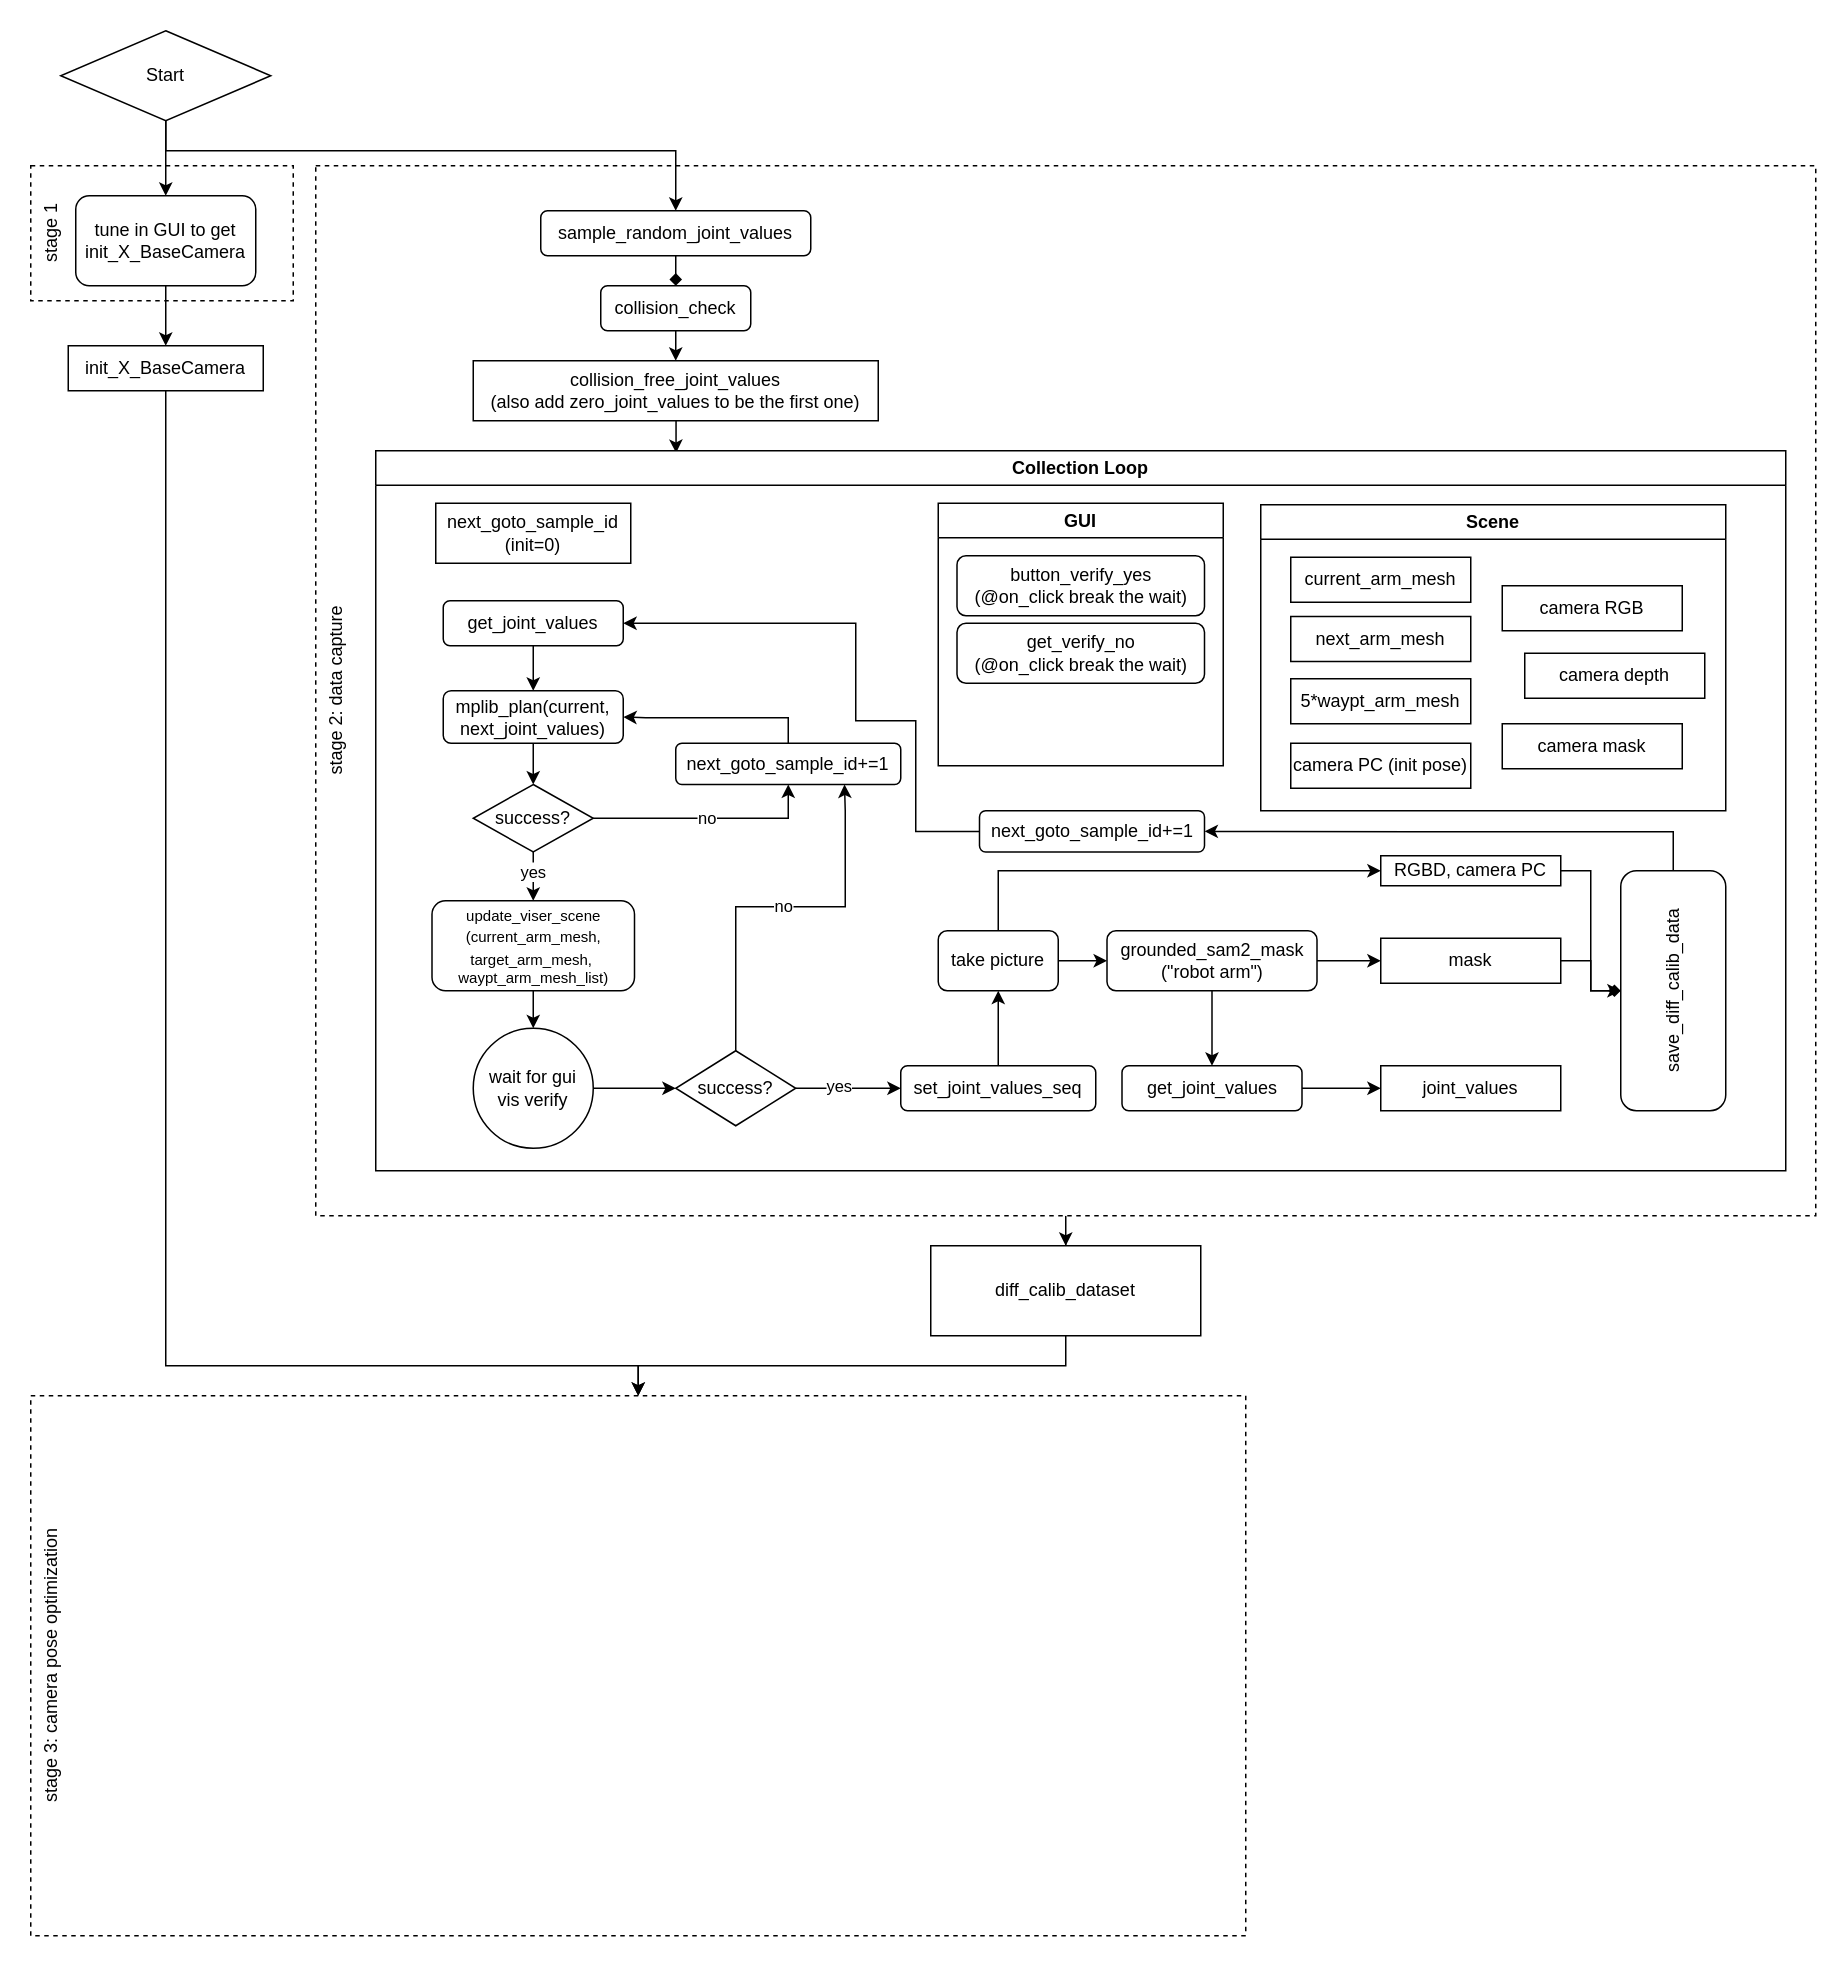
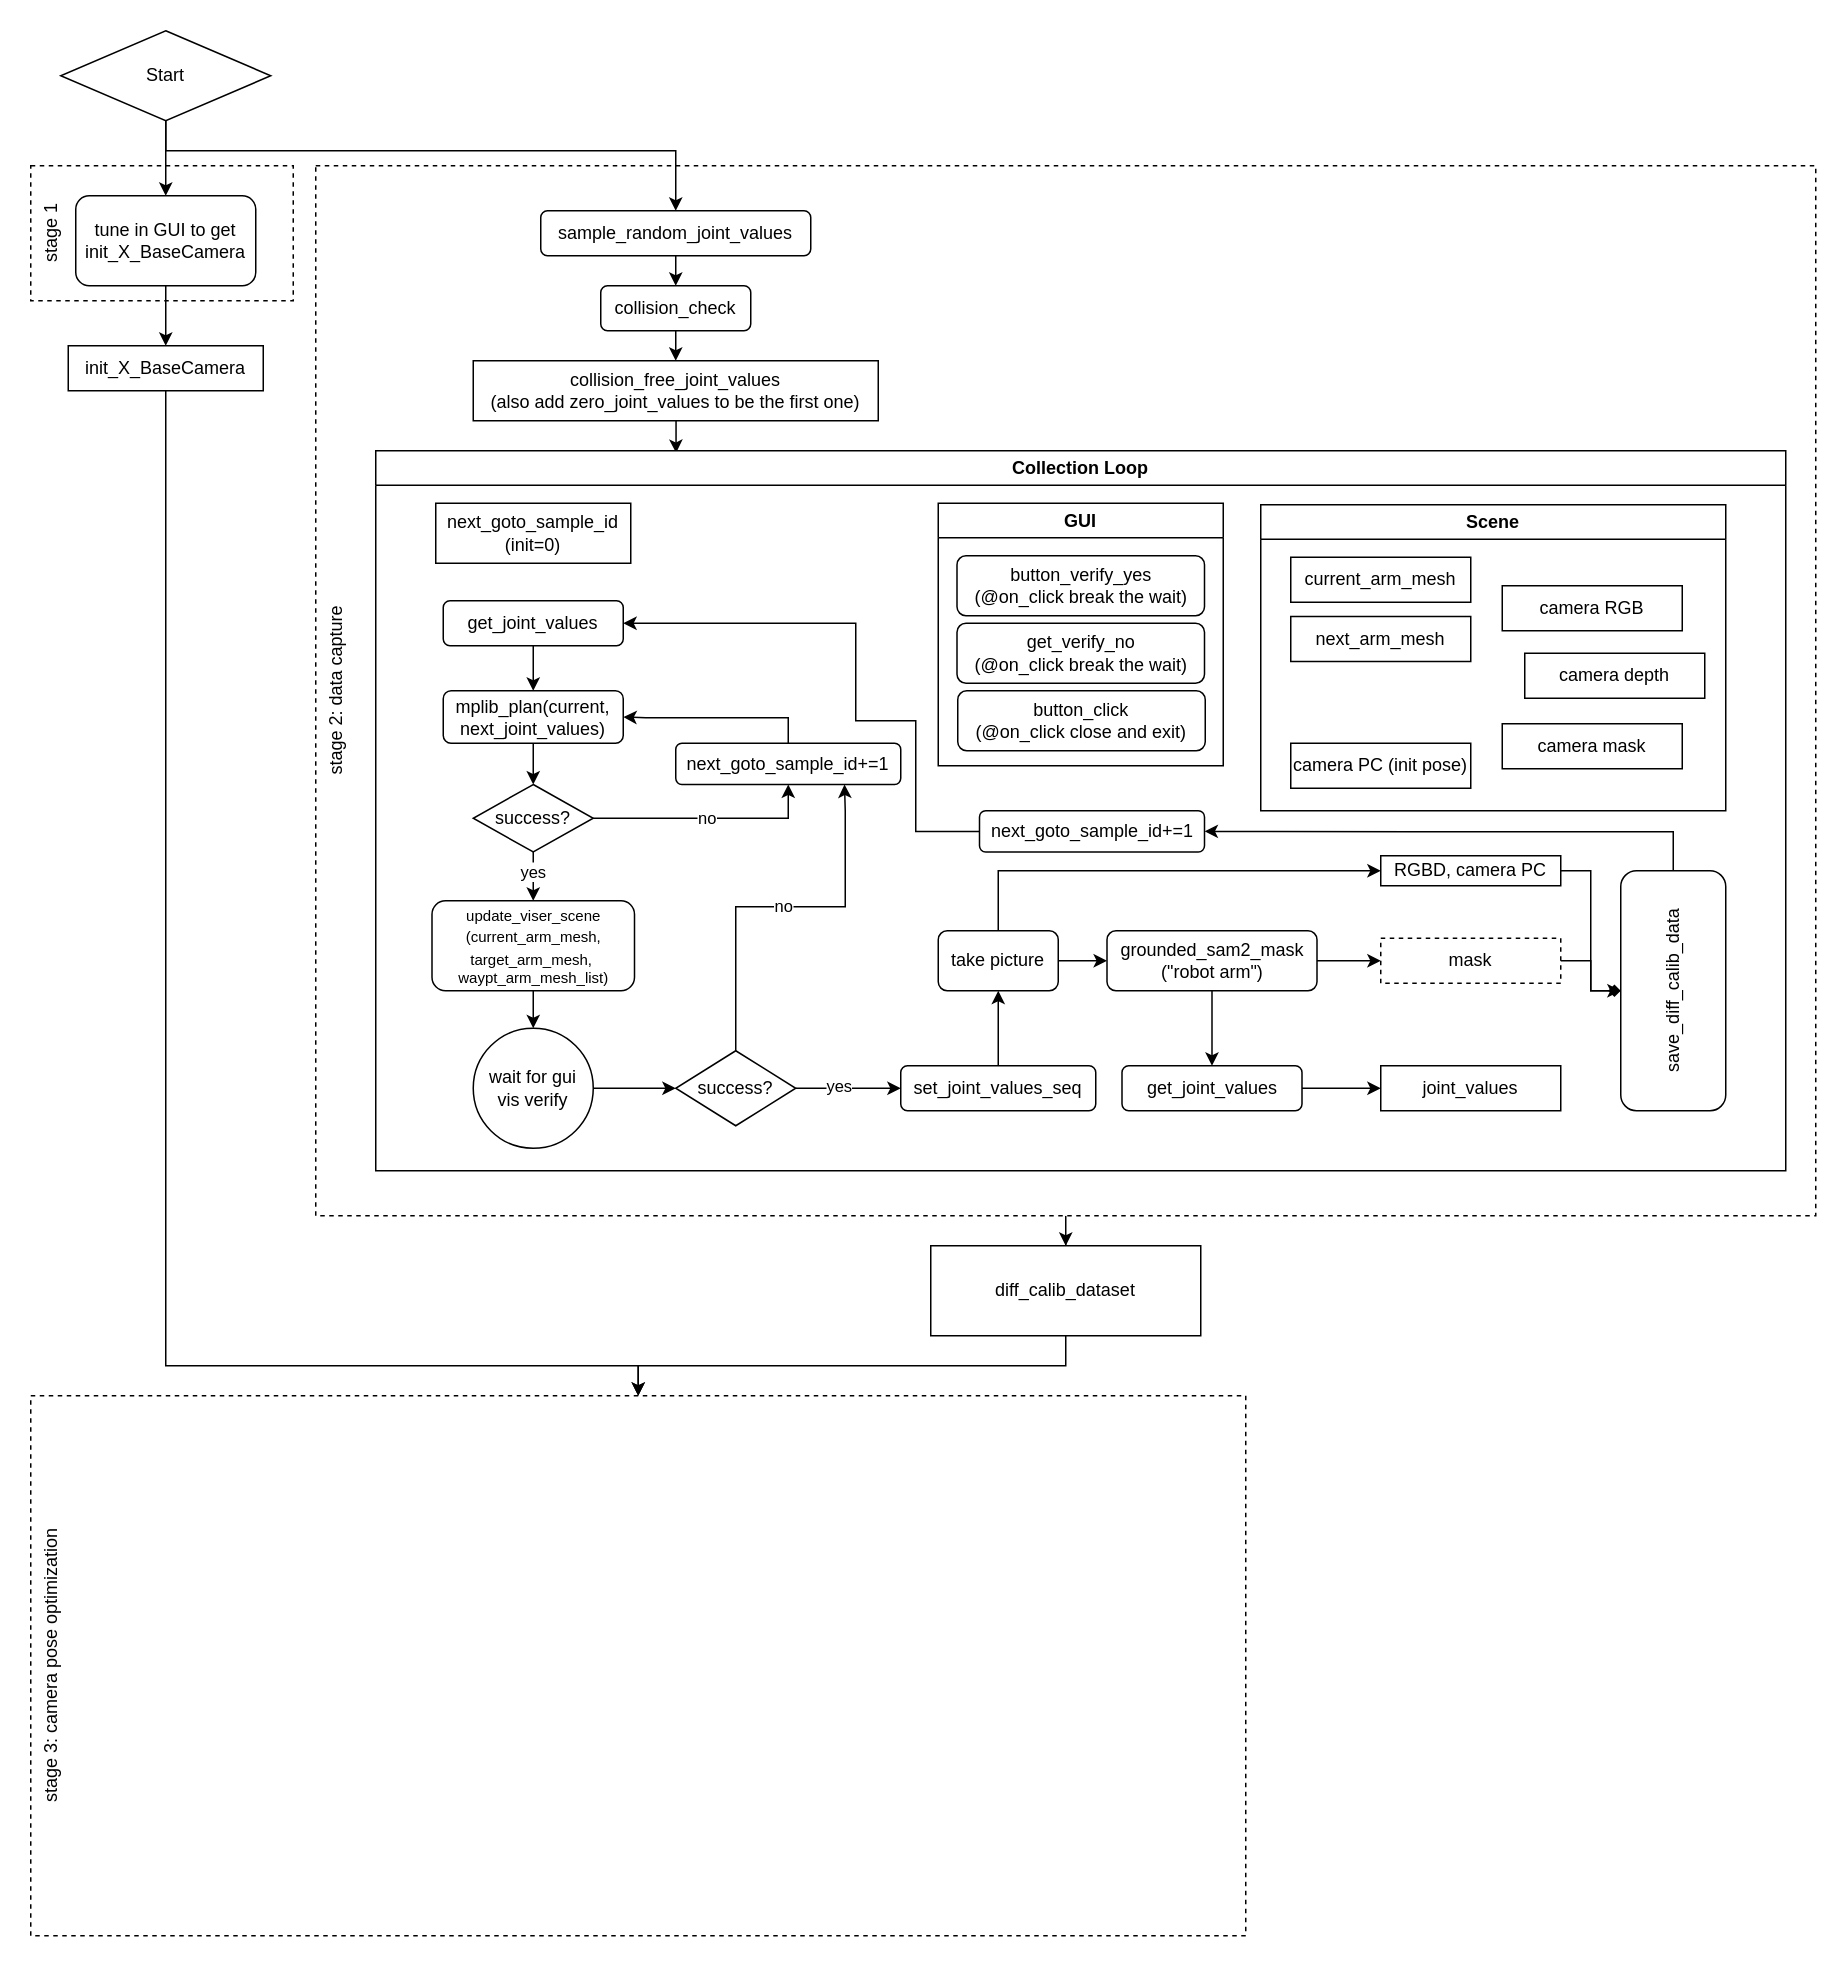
- <mxCell id="18" value="" style="endArrow=diamond;html=1;rounded=0;exitX=0.5;exitY=1;exitDx=0;exitDy=0;entryX=0.5;entryY=0;entryDx=0;entryDy=0;" parent="1" source="14" target="15" edge="1"><mxGeometry width="50" height="50" relative="1" as="geometry"><mxPoint x="454.76" y="170" as="sourcePoint" /><mxPoint x="454.76" y="210" as="targetPoint" /></mxGeometry></mxCell>
+ <mxCell id="18" value="" style="endArrow=classic;html=1;rounded=0;exitX=0.5;exitY=1;exitDx=0;exitDy=0;entryX=0.5;entryY=0;entryDx=0;entryDy=0;" parent="1" source="14" target="15" edge="1"><mxGeometry width="50" height="50" relative="1" as="geometry"><mxPoint x="454.76" y="170" as="sourcePoint" /><mxPoint x="454.76" y="210" as="targetPoint" /></mxGeometry></mxCell>
- <mxCell id="41" value="5*waypt_arm_mesh" style="rounded=0;whiteSpace=wrap;html=1;" parent="1" vertex="1"><mxGeometry x="860" y="452" width="120" height="30" as="geometry" /></mxCell>
+ <mxCell id="69" value="button_click&lt;br&gt;(@on_click close and exit)" style="rounded=1;whiteSpace=wrap;html=1;" vertex="1" parent="1"><mxGeometry x="638" y="460" width="165" height="40" as="geometry" /></mxCell>
- <mxCell id="31" value="mask" style="rounded=0;whiteSpace=wrap;html=1;" parent="20" vertex="1"><mxGeometry x="670" y="325" width="120" height="30" as="geometry" /></mxCell>
+ <mxCell id="31" value="mask" style="rounded=0;whiteSpace=wrap;html=1;dashed=1;" parent="20" vertex="1"><mxGeometry x="670" y="325" width="120" height="30" as="geometry" /></mxCell>
